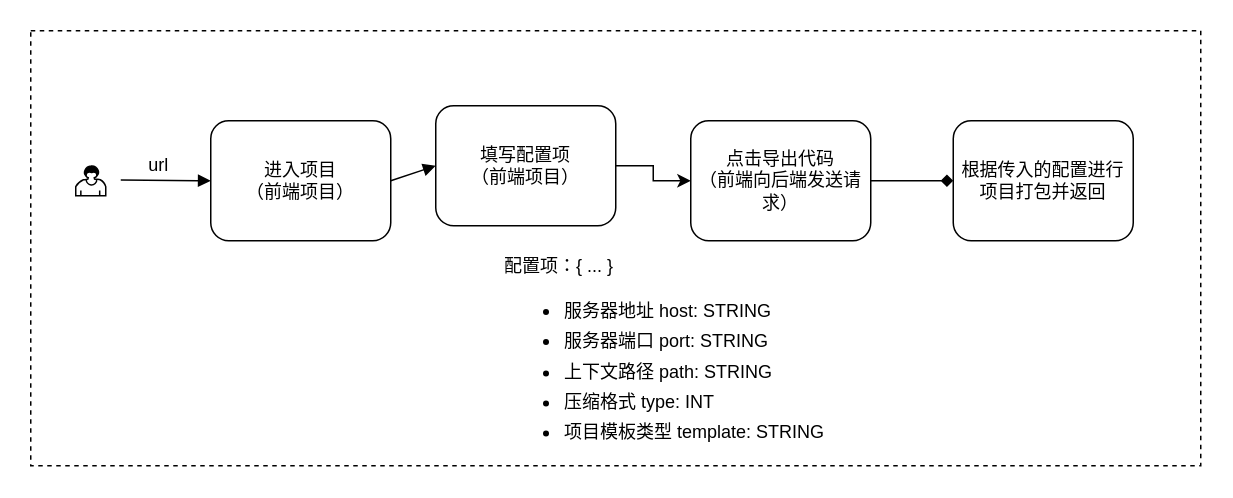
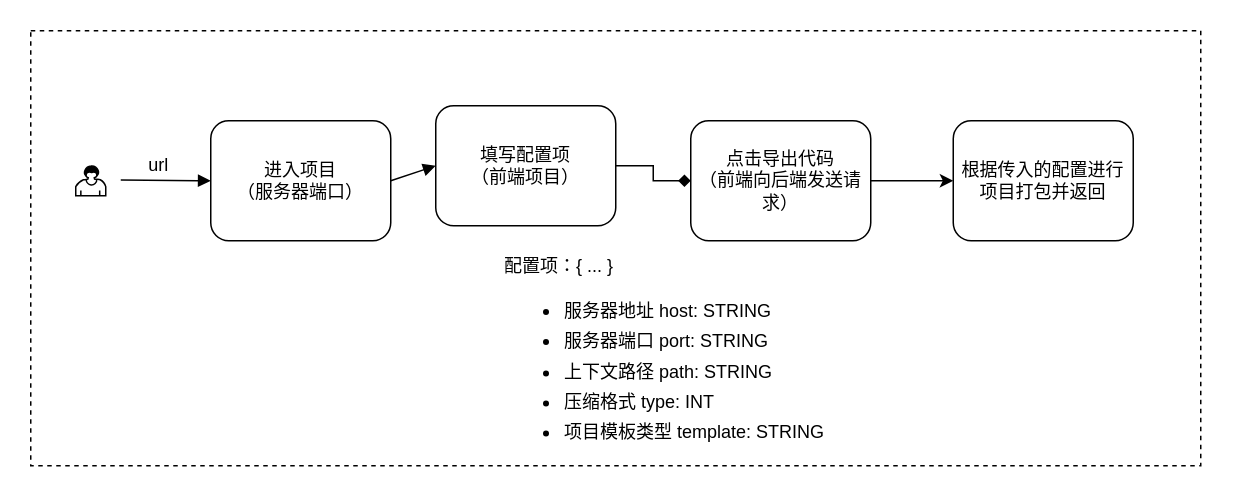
- <mxCell id="5" value="进入项目&lt;br&gt;（前端项目）" style="shape=ext;rounded=1;html=1;whiteSpace=wrap;" vertex="1" parent="1"><mxGeometry x="140" y="80" width="120" height="80" as="geometry" /></mxCell>
+ <mxCell id="5" value="进入项目&lt;br&gt;（服务器端口）" style="shape=ext;rounded=1;html=1;whiteSpace=wrap;" vertex="1" parent="1"><mxGeometry x="140" y="80" width="120" height="80" as="geometry" /></mxCell>
- <mxCell id="6" style="edgeStyle=orthogonalEdgeStyle;rounded=0;orthogonalLoop=1;jettySize=auto;html=1;exitX=1;exitY=0.5;exitDx=0;exitDy=0;entryX=0;entryY=0.5;entryDx=0;entryDy=0;" edge="1" parent="1" source="7" target="12"><mxGeometry relative="1" as="geometry" /></mxCell>
+ <mxCell id="6" style="edgeStyle=orthogonalEdgeStyle;rounded=0;orthogonalLoop=1;jettySize=auto;html=1;exitX=1;exitY=0.5;exitDx=0;exitDy=0;entryX=0;entryY=0.5;entryDx=0;entryDy=0;endArrow=diamond;" edge="1" parent="1" source="7" target="12"><mxGeometry relative="1" as="geometry" /></mxCell>
- <mxCell id="11" style="edgeStyle=orthogonalEdgeStyle;rounded=0;orthogonalLoop=1;jettySize=auto;html=1;exitX=1;exitY=0.5;exitDx=0;exitDy=0;entryX=0;entryY=0.5;entryDx=0;entryDy=0;endArrow=diamond;" edge="1" parent="1" source="12" target="13"><mxGeometry relative="1" as="geometry" /></mxCell>
+ <mxCell id="11" style="edgeStyle=orthogonalEdgeStyle;rounded=0;orthogonalLoop=1;jettySize=auto;html=1;exitX=1;exitY=0.5;exitDx=0;exitDy=0;entryX=0;entryY=0.5;entryDx=0;entryDy=0;" edge="1" parent="1" source="12" target="13"><mxGeometry relative="1" as="geometry" /></mxCell>
